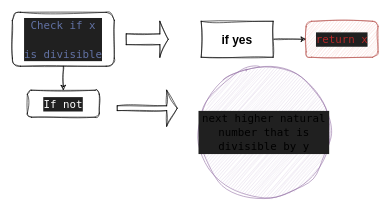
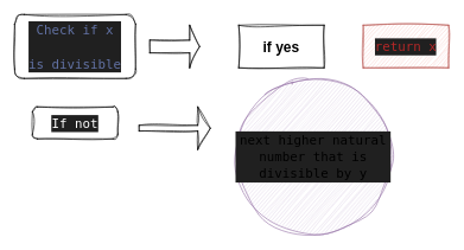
- <mxCell id="5" style="edgeStyle=none;sketch=1;hachureGap=4;jiggle=2;curveFitting=1;html=1;fontFamily=Helvetica;fontSize=16;" edge="1" parent="1" source="6" target="7"><mxGeometry relative="1" as="geometry"><mxPoint x="510" y="65" as="targetPoint" /></mxGeometry></mxCell>
- <mxCell id="7" value="&lt;div style=&quot;background-color: rgb(32, 32, 32); font-family: &amp;quot;Fira Code&amp;quot;, &amp;quot;Droid Sans Mono&amp;quot;, &amp;quot;monospace&amp;quot;, monospace; font-size: 18px; line-height: 24px;&quot;&gt;&lt;span style=&quot;&quot;&gt;return x&lt;/span&gt;&lt;/div&gt;" style="rounded=1;whiteSpace=wrap;html=1;sketch=1;hachureGap=4;jiggle=2;curveFitting=1;fontFamily=Helvetica;fontSize=20;fillColor=#f8cecc;strokeColor=#b85450;fontColor=#b42727;" vertex="1" parent="1"><mxGeometry x="510" y="35" width="120" height="60" as="geometry" /></mxCell>
+ <mxCell id="7" value="&lt;div style=&quot;background-color: rgb(32, 32, 32); font-family: &amp;quot;Fira Code&amp;quot;, &amp;quot;Droid Sans Mono&amp;quot;, &amp;quot;monospace&amp;quot;, monospace; font-size: 18px; line-height: 24px;&quot;&gt;&lt;span style=&quot;&quot;&gt;return x&lt;/span&gt;&lt;/div&gt;" style="whiteSpace=wrap;html=1;sketch=1;hachureGap=4;jiggle=2;curveFitting=1;fontFamily=Helvetica;fontSize=20;fillColor=#f8cecc;strokeColor=#b85450;fontColor=#b42727;rounded=0;" vertex="1" parent="1"><mxGeometry x="510" y="35" width="120" height="60" as="geometry" /></mxCell>
- <mxCell id="2" style="edgeStyle=none;sketch=1;hachureGap=4;jiggle=2;curveFitting=1;html=1;fontFamily=Helvetica;fontSize=16;fontColor=#b42727;" edge="1" parent="1" source="3" target="8"><mxGeometry relative="1" as="geometry"><mxPoint x="105" y="180" as="targetPoint" /></mxGeometry></mxCell>
